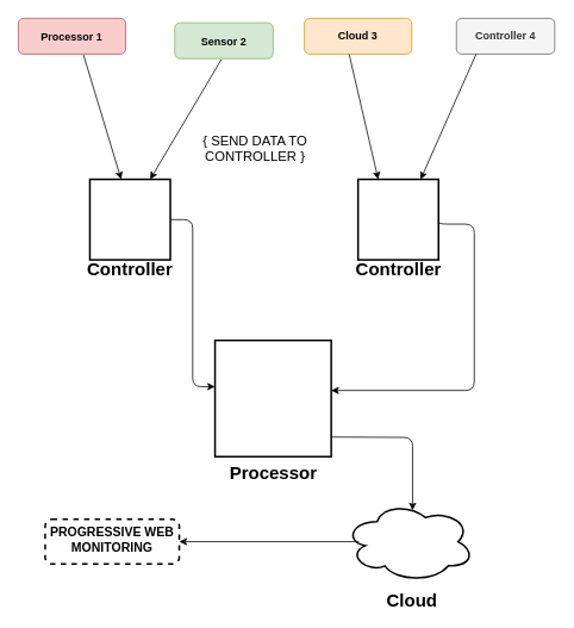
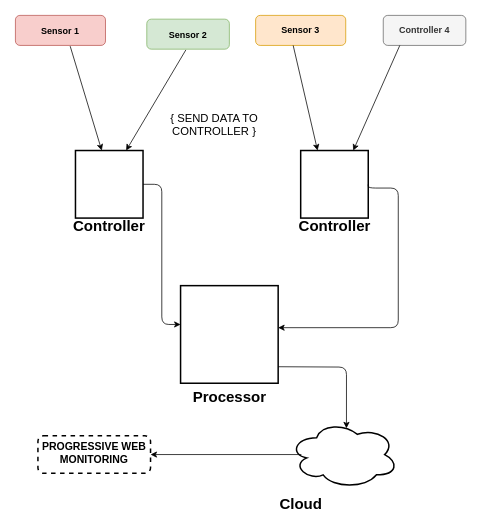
- <mxCell id="4" value="&lt;b&gt;Cloud 3&lt;/b&gt;" style="whiteSpace=wrap;html=1;rounded=1;fillColor=#ffe6cc;strokeColor=#d79b00;" vertex="1" parent="1"><mxGeometry x="340" y="20" width="120" height="40" as="geometry" /></mxCell>
+ <mxCell id="4" value="&lt;b&gt;Sensor 3&lt;/b&gt;" style="whiteSpace=wrap;html=1;rounded=1;fillColor=#ffe6cc;strokeColor=#d79b00;" vertex="1" parent="1"><mxGeometry x="340" y="20" width="120" height="40" as="geometry" /></mxCell>
- <mxCell id="2" value="Processor 1" style="shape=umlLifeline;perimeter=lifelinePerimeter;container=1;collapsible=0;recursiveResize=0;shadow=0;strokeWidth=1;rounded=1;fillColor=#f8cecc;strokeColor=#b85450;fontStyle=1" parent="1" vertex="1"><mxGeometry x="20" y="20" width="120" height="40" as="geometry" /></mxCell>
+ <mxCell id="2" value="Sensor 1" style="shape=umlLifeline;perimeter=lifelinePerimeter;container=1;collapsible=0;recursiveResize=0;shadow=0;strokeWidth=1;rounded=1;fillColor=#f8cecc;strokeColor=#b85450;fontStyle=1" parent="1" vertex="1"><mxGeometry x="20" y="20" width="120" height="40" as="geometry" /></mxCell>
- <mxCell id="19" value="&lt;b&gt;&lt;font style=&quot;font-size: 20px&quot;&gt;Cloud&lt;/font&gt;&lt;/b&gt;" style="text;html=1;align=center;verticalAlign=middle;resizable=0;points=[];autosize=1;strokeColor=none;" vertex="1" parent="1"><mxGeometry x="425" y="660" width="70" height="20" as="geometry" /></mxCell>
+ <mxCell id="19" value="&lt;b&gt;&lt;font style=&quot;font-size: 20px&quot;&gt;Cloud&lt;/font&gt;&lt;/b&gt;" style="text;html=1;align=center;verticalAlign=middle;resizable=0;points=[];autosize=1;strokeColor=none;" vertex="1" parent="1"><mxGeometry x="365" y="660" width="70" height="20" as="geometry" /></mxCell>
